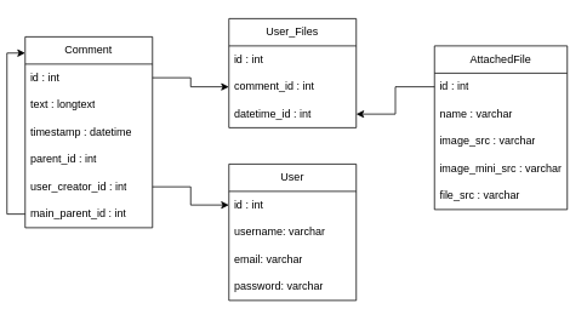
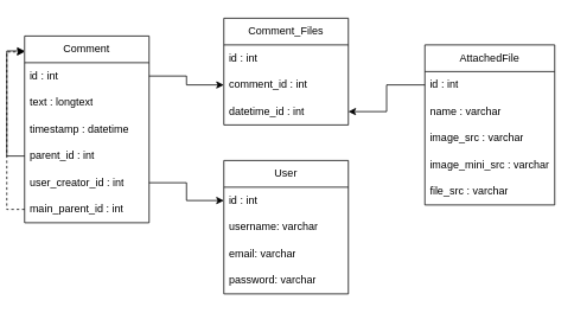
- <mxCell id="22" value="User_Files" style="swimlane;fontStyle=0;childLayout=stackLayout;horizontal=1;startSize=30;horizontalStack=0;resizeParent=1;resizeParentMax=0;resizeLast=0;collapsible=1;marginBottom=0;whiteSpace=wrap;html=1;" vertex="1" parent="1"><mxGeometry x="244" y="20" width="140" height="120" as="geometry" /></mxCell>
+ <mxCell id="22" value="Comment_Files" style="swimlane;fontStyle=0;childLayout=stackLayout;horizontal=1;startSize=30;horizontalStack=0;resizeParent=1;resizeParentMax=0;resizeLast=0;collapsible=1;marginBottom=0;whiteSpace=wrap;html=1;" vertex="1" parent="1"><mxGeometry x="244" y="20" width="140" height="120" as="geometry" /></mxCell>
+ <mxCell id="11" style="edgeStyle=orthogonalEdgeStyle;rounded=0;orthogonalLoop=1;jettySize=auto;html=1;entryX=0;entryY=0.08;entryDx=0;entryDy=0;entryPerimeter=0;" edge="1" parent="7" source="12" target="7"><mxGeometry relative="1" as="geometry" /></mxCell>
- <mxCell id="13" style="edgeStyle=orthogonalEdgeStyle;rounded=0;orthogonalLoop=1;jettySize=auto;html=1;entryX=0;entryY=0.085;entryDx=0;entryDy=0;entryPerimeter=0;" edge="1" parent="7" source="15" target="7"><mxGeometry relative="1" as="geometry" /></mxCell>
+ <mxCell id="13" style="edgeStyle=orthogonalEdgeStyle;rounded=0;orthogonalLoop=1;jettySize=auto;html=1;entryX=0;entryY=0.085;entryDx=0;entryDy=0;entryPerimeter=0;dashed=1;" edge="1" parent="7" source="15" target="7"><mxGeometry relative="1" as="geometry" /></mxCell>
